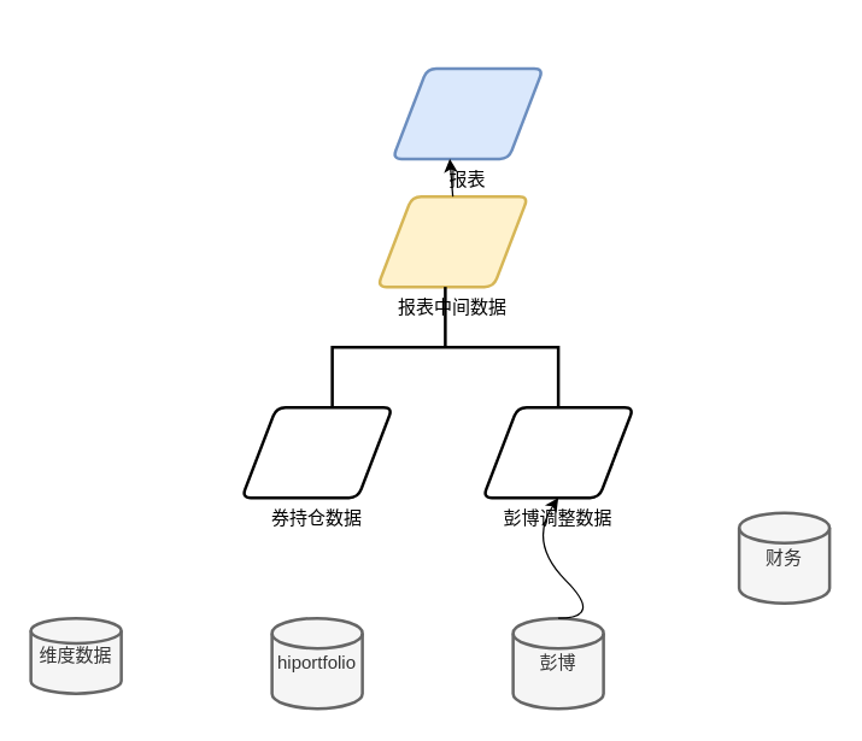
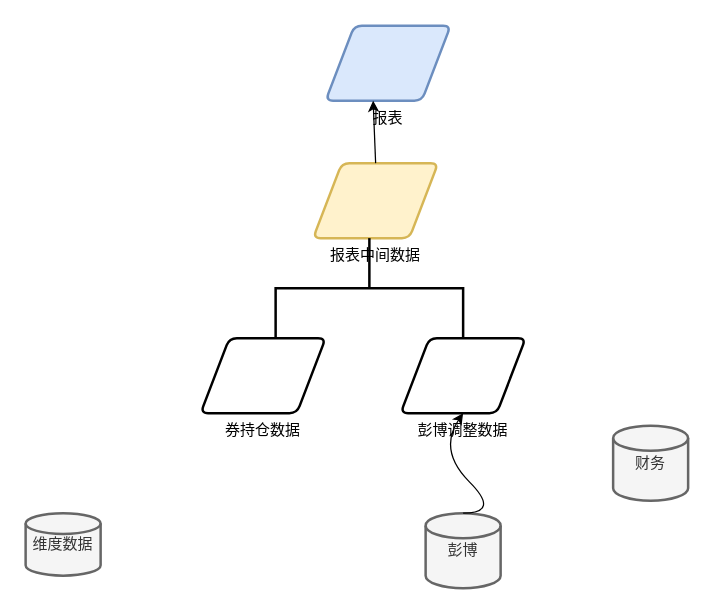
- <mxCell id="9" value="报表" style="verticalLabelPosition=bottom;verticalAlign=top;html=1;strokeWidth=2;shape=parallelogram;perimeter=parallelogramPerimeter;whiteSpace=wrap;rounded=1;arcSize=12;size=0.23;fillColor=#dae8fc;strokeColor=#6c8ebf;" vertex="1" parent="1"><mxGeometry x="260" y="45" width="100" height="60" as="geometry" /></mxCell>
+ <mxCell id="9" value="报表" style="verticalLabelPosition=bottom;verticalAlign=top;html=1;strokeWidth=2;shape=parallelogram;perimeter=parallelogramPerimeter;whiteSpace=wrap;rounded=1;arcSize=12;size=0.23;fillColor=#dae8fc;strokeColor=#6c8ebf;" vertex="1" parent="1"><mxGeometry x="260" y="20" width="100" height="60" as="geometry" /></mxCell>
- <mxCell id="2" value="hiportfolio" style="strokeWidth=2;html=1;shape=mxgraph.flowchart.database;whiteSpace=wrap;fillColor=#f5f5f5;strokeColor=#666666;fontColor=#333333;" vertex="1" parent="1"><mxGeometry x="180" y="410" width="60" height="60" as="geometry" /></mxCell>
